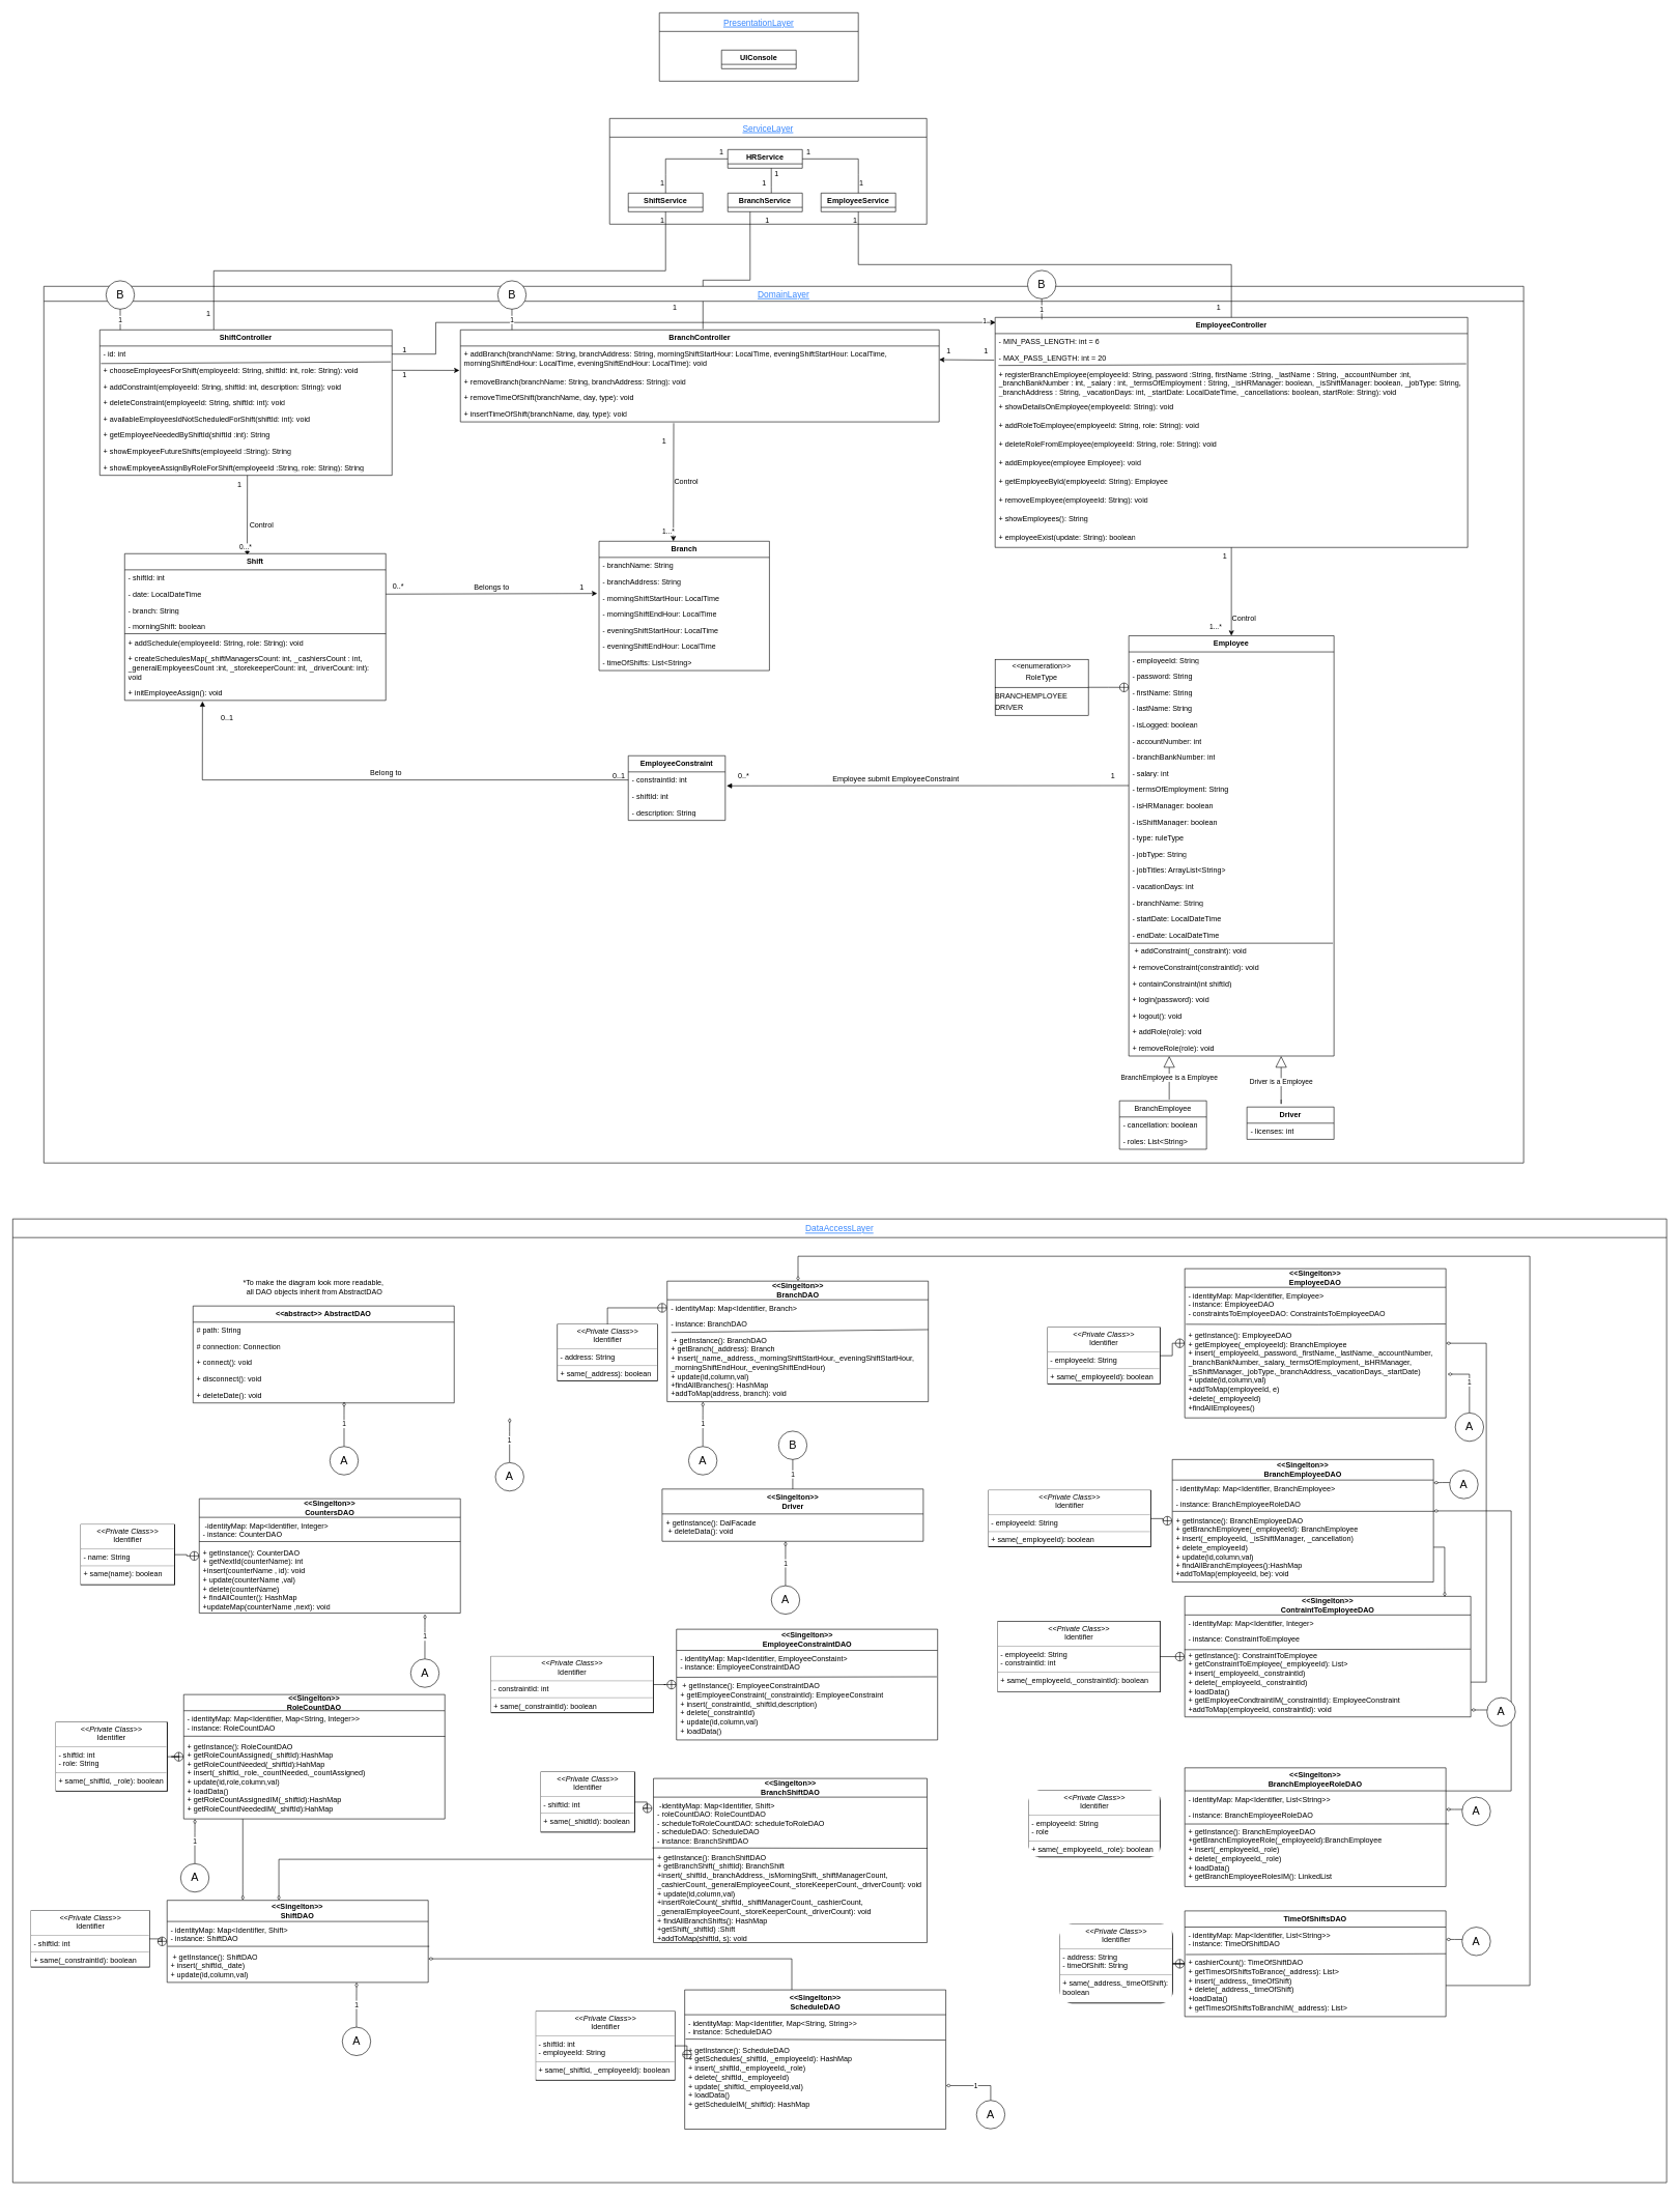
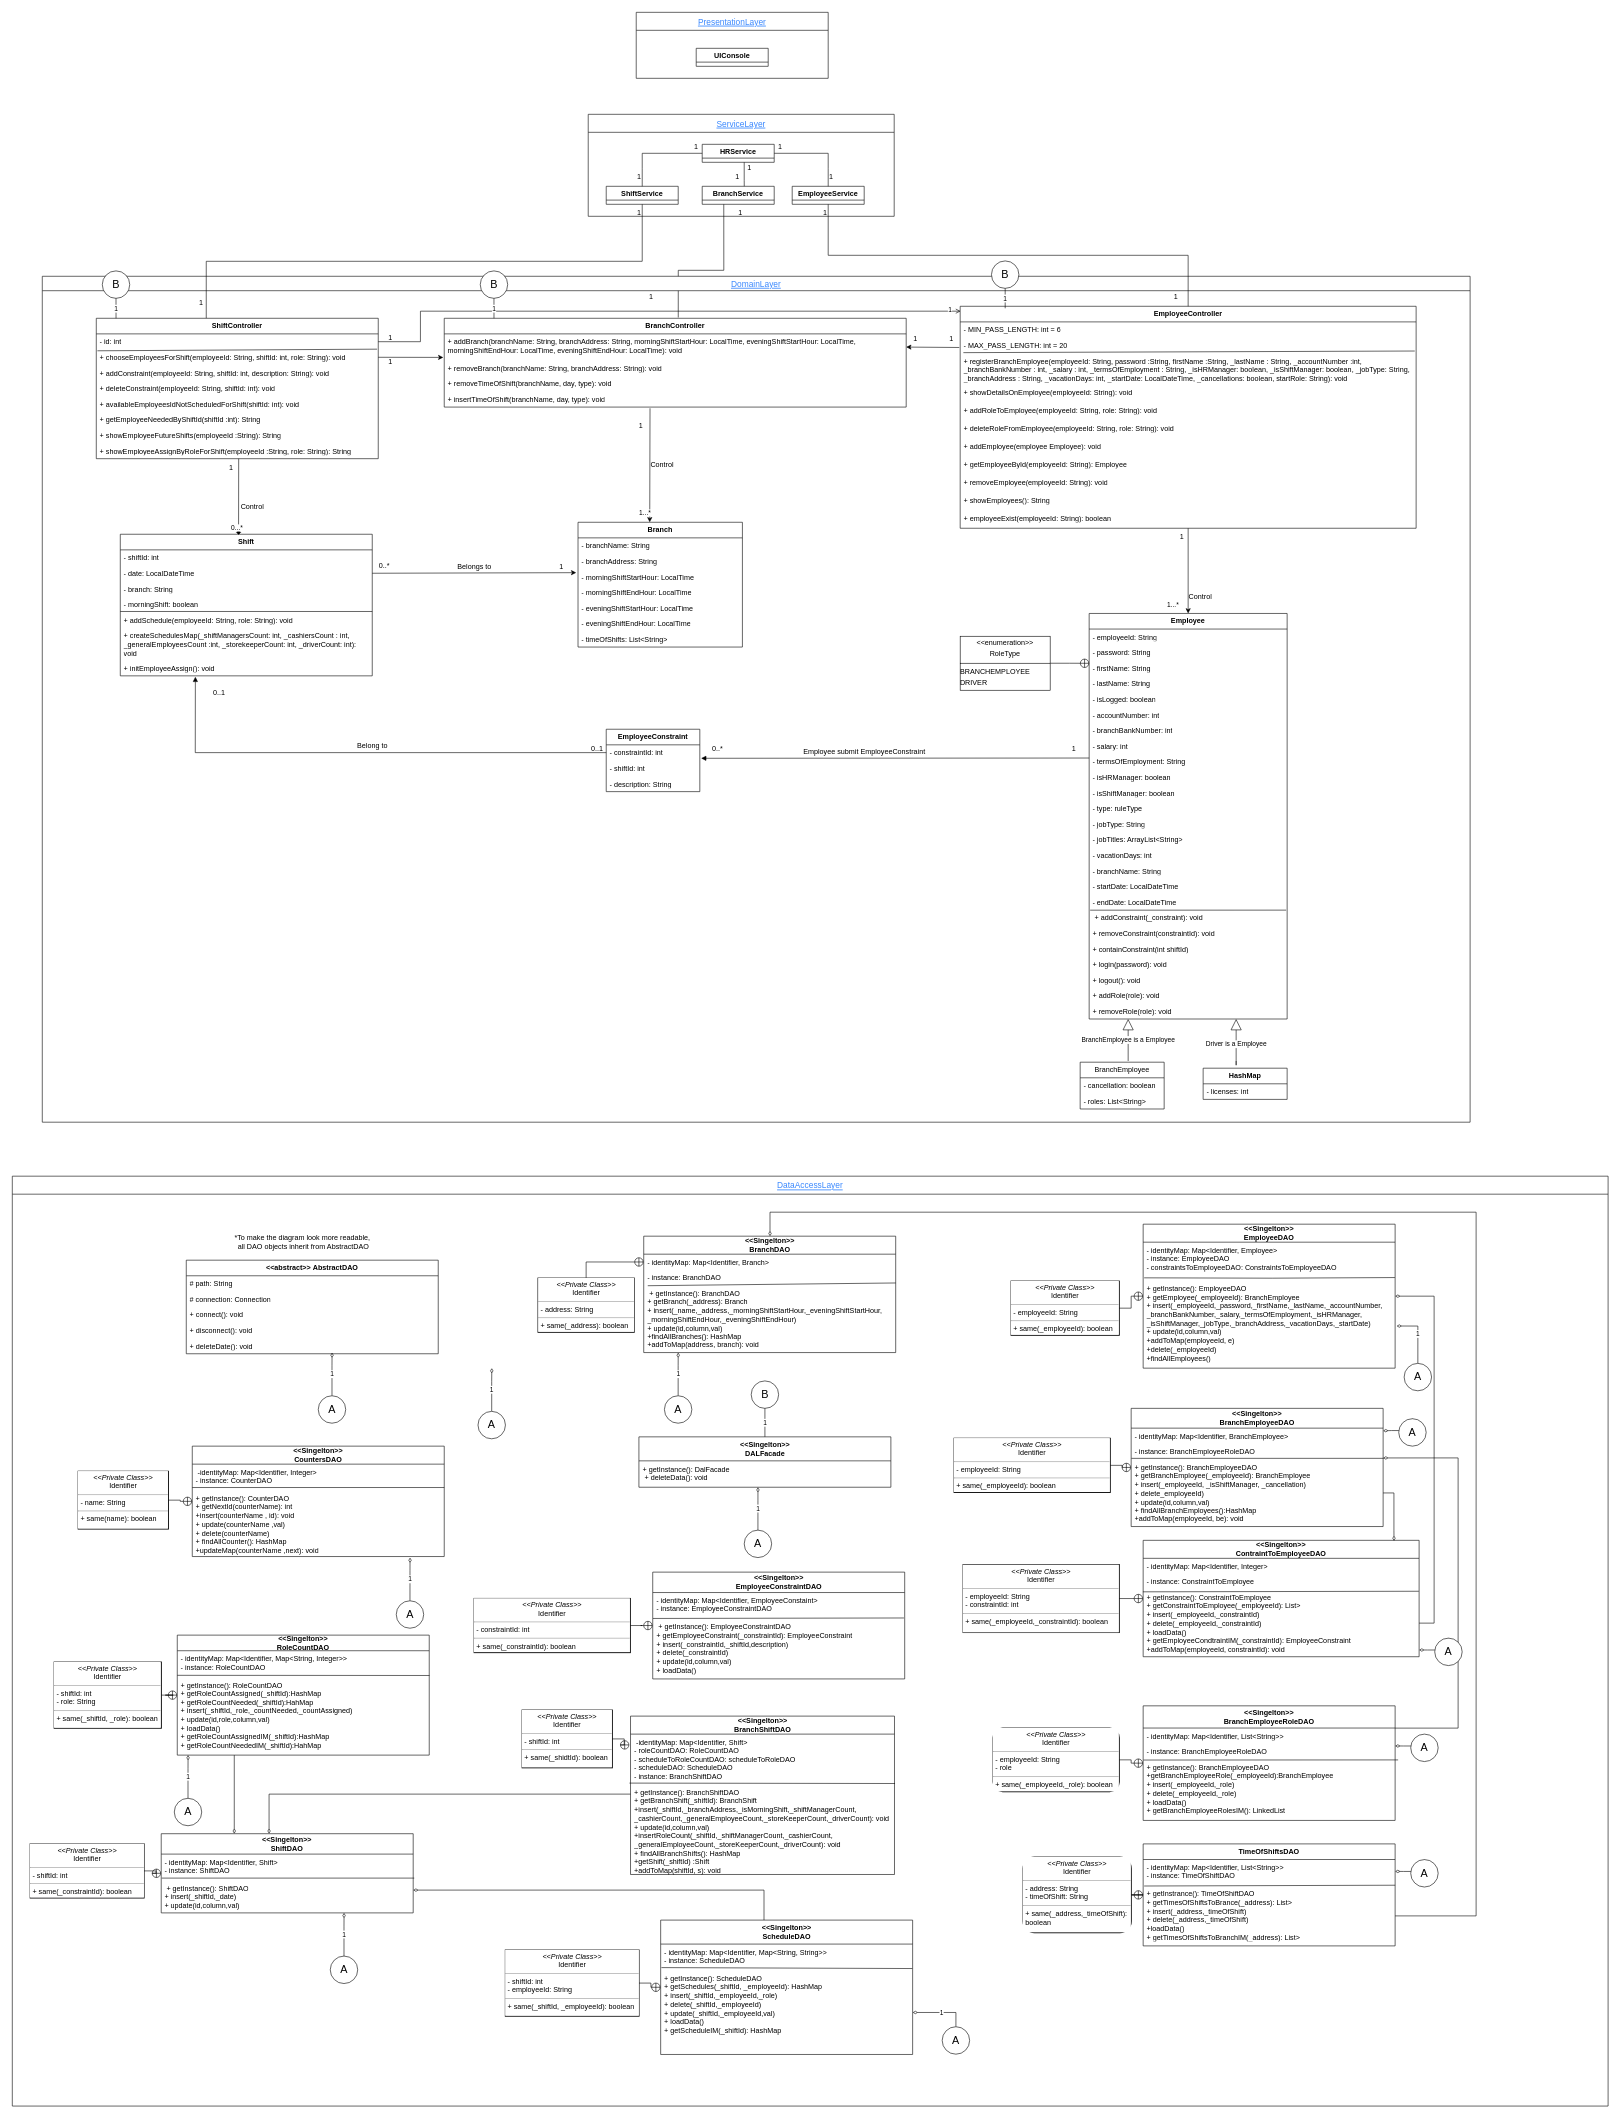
- <mxCell id="102" value="" style="endArrow=classic;html=1;rounded=0;exitX=1;exitY=0.5;exitDx=0;exitDy=0;entryX=0.001;entryY=0.022;entryDx=0;entryDy=0;entryPerimeter=0;edgeStyle=elbowEdgeStyle;" parent="22" source="24" target="33" edge="1"><mxGeometry width="50" height="50" relative="1" as="geometry"><mxPoint x="571.23" y="58.32" as="sourcePoint" /><mxPoint x="1538.77" y="49.998" as="targetPoint" /><Array as="points"><mxPoint x="630.29" y="58.31" /></Array></mxGeometry></mxCell>
+ <mxCell id="102" value="" style="endArrow=open;html=1;rounded=0;exitX=1;exitY=0.5;exitDx=0;exitDy=0;entryX=0.001;entryY=0.022;entryDx=0;entryDy=0;entryPerimeter=0;edgeStyle=elbowEdgeStyle;" parent="22" source="24" target="33" edge="1"><mxGeometry width="50" height="50" relative="1" as="geometry"><mxPoint x="571.23" y="58.32" as="sourcePoint" /><mxPoint x="1538.77" y="49.998" as="targetPoint" /><Array as="points"><mxPoint x="630.29" y="58.31" /></Array></mxGeometry></mxCell>
- <mxCell id="45" value="+ employeeExist&lt;span style=&quot;background-color: initial;&quot;&gt;(update: String): boolean&lt;/span&gt;" style="text;strokeColor=none;fillColor=none;align=left;verticalAlign=top;spacingLeft=4;spacingRight=4;overflow=hidden;rotatable=0;points=[[0,0.5],[1,0.5]];portConstraint=eastwest;whiteSpace=wrap;html=1;" vertex="1" parent="33"><mxGeometry y="340" width="760" height="30" as="geometry" /></mxCell>
+ <mxCell id="45" value="+ employeeExist&lt;span style=&quot;background-color: initial;&quot;&gt;(employeeId: String): boolean&lt;/span&gt;" style="text;strokeColor=none;fillColor=none;align=left;verticalAlign=top;spacingLeft=4;spacingRight=4;overflow=hidden;rotatable=0;points=[[0,0.5],[1,0.5]];portConstraint=eastwest;whiteSpace=wrap;html=1;" vertex="1" parent="33"><mxGeometry y="340" width="760" height="30" as="geometry" /></mxCell>
- <mxCell id="73" value="&lt;b&gt;Driver&lt;/b&gt;" style="swimlane;fontStyle=0;childLayout=stackLayout;horizontal=1;startSize=26;fillColor=none;horizontalStack=0;resizeParent=1;resizeParentMax=0;resizeLast=0;collapsible=1;marginBottom=0;whiteSpace=wrap;html=1;" parent="22" vertex="1"><mxGeometry x="1935" y="1320" width="140" height="52" as="geometry" /></mxCell>
+ <mxCell id="73" value="&lt;b&gt;HashMap&lt;/b&gt;" style="swimlane;fontStyle=0;childLayout=stackLayout;horizontal=1;startSize=26;fillColor=none;horizontalStack=0;resizeParent=1;resizeParentMax=0;resizeLast=0;collapsible=1;marginBottom=0;whiteSpace=wrap;html=1;" parent="22" vertex="1"><mxGeometry x="1935" y="1320" width="140" height="52" as="geometry" /></mxCell>
- <mxCell id="188" value="&lt;div&gt;&lt;b style=&quot;background-color: initial;&quot;&gt;&amp;lt;&amp;lt;Singelton&amp;gt;&amp;gt;&lt;/b&gt;&lt;br&gt;&lt;/div&gt;&lt;div&gt;&lt;span style=&quot;font-weight: 700;&quot;&gt;Driver&lt;/span&gt;&lt;/div&gt;" style="swimlane;fontStyle=0;childLayout=stackLayout;horizontal=1;startSize=40;fillColor=none;horizontalStack=0;resizeParent=1;resizeParentMax=0;resizeLast=0;collapsible=1;marginBottom=0;whiteSpace=wrap;html=1;" parent="148" vertex="1"><mxGeometry x="1044.5" y="434.5" width="420" height="84" as="geometry" /></mxCell>
+ <mxCell id="188" value="&lt;div&gt;&lt;b style=&quot;background-color: initial;&quot;&gt;&amp;lt;&amp;lt;Singelton&amp;gt;&amp;gt;&lt;/b&gt;&lt;br&gt;&lt;/div&gt;&lt;div&gt;&lt;span style=&quot;font-weight: 700;&quot;&gt;DALFacade&lt;/span&gt;&lt;/div&gt;" style="swimlane;fontStyle=0;childLayout=stackLayout;horizontal=1;startSize=40;fillColor=none;horizontalStack=0;resizeParent=1;resizeParentMax=0;resizeLast=0;collapsible=1;marginBottom=0;whiteSpace=wrap;html=1;" parent="148" vertex="1"><mxGeometry x="1044.5" y="434.5" width="420" height="84" as="geometry" /></mxCell>
+ <mxCell id="225" style="edgeStyle=orthogonalEdgeStyle;rounded=0;orthogonalLoop=1;jettySize=auto;html=1;endArrow=circlePlus;endFill=0;" edge="1" parent="148" source="226" target="174"><mxGeometry relative="1" as="geometry" /></mxCell>
- <mxCell id="207" value="&lt;div&gt;&lt;div&gt;+ cashierCount(): TimeOfShiftDAO&lt;br&gt; + getTimesOfShiftsToBrance(_address): List&amp;gt;&lt;br&gt; + insert(_address,_timeOfShift)&lt;br&gt; + delete(_address,_timeOfShift)&lt;br&gt; +loadData()&lt;br&gt; + getTimesOfShiftsToBranchIM(_address): List&amp;gt;&lt;br&gt;&lt;/div&gt;&lt;/div&gt;" style="text;strokeColor=none;fillColor=none;align=left;verticalAlign=top;spacingLeft=4;spacingRight=4;overflow=hidden;rotatable=0;points=[[0,0.5],[1,0.5]];portConstraint=eastwest;whiteSpace=wrap;html=1;" vertex="1" parent="204"><mxGeometry y="70" width="420" height="100" as="geometry" /></mxCell>
+ <mxCell id="207" value="&lt;div&gt;&lt;div&gt;+ getInstrance(): TimeOfShiftDAO&lt;br&gt; + getTimesOfShiftsToBrance(_address): List&amp;gt;&lt;br&gt; + insert(_address,_timeOfShift)&lt;br&gt; + delete(_address,_timeOfShift)&lt;br&gt; +loadData()&lt;br&gt; + getTimesOfShiftsToBranchIM(_address): List&amp;gt;&lt;br&gt;&lt;/div&gt;&lt;/div&gt;" style="text;strokeColor=none;fillColor=none;align=left;verticalAlign=top;spacingLeft=4;spacingRight=4;overflow=hidden;rotatable=0;points=[[0,0.5],[1,0.5]];portConstraint=eastwest;whiteSpace=wrap;html=1;" vertex="1" parent="204"><mxGeometry y="70" width="420" height="100" as="geometry" /></mxCell>
- <mxCell id="216" value="&lt;p style=&quot;margin:0px;margin-top:4px;text-align:center;&quot;&gt;&lt;i&gt;&amp;lt;&amp;lt;Private Class&amp;gt;&amp;gt;&lt;/i&gt;&lt;br&gt;Identifier&lt;/p&gt;&lt;hr size=&quot;1&quot;&gt;&lt;p style=&quot;margin:0px;margin-left:4px;&quot;&gt;- shiftId: int&lt;br&gt;&lt;/p&gt;&lt;p style=&quot;margin:0px;margin-left:4px;&quot;&gt;- employeeId: String&lt;/p&gt;&lt;hr size=&quot;1&quot;&gt;&lt;p style=&quot;margin:0px;margin-left:4px;&quot;&gt;+ same(_shiftId, _employeeId): boolean&lt;/p&gt;" style="verticalAlign=top;align=left;overflow=fill;fontSize=12;fontFamily=Helvetica;html=1;whiteSpace=wrap;labelBackgroundColor=default;strokeWidth=2;" vertex="1" parent="148"><mxGeometry x="842" y="1275" width="222.5" height="110" as="geometry" /></mxCell>
+ <mxCell id="216" value="&lt;p style=&quot;margin:0px;margin-top:4px;text-align:center;&quot;&gt;&lt;i&gt;&amp;lt;&amp;lt;Private Class&amp;gt;&amp;gt;&lt;/i&gt;&lt;br&gt;Identifier&lt;/p&gt;&lt;hr size=&quot;1&quot;&gt;&lt;p style=&quot;margin:0px;margin-left:4px;&quot;&gt;- shiftId: int&lt;br&gt;&lt;/p&gt;&lt;p style=&quot;margin:0px;margin-left:4px;&quot;&gt;- employeeId: String&lt;/p&gt;&lt;hr size=&quot;1&quot;&gt;&lt;p style=&quot;margin:0px;margin-left:4px;&quot;&gt;+ same(_shiftId, _employeeId): boolean&lt;/p&gt;" style="verticalAlign=top;align=left;overflow=fill;fontSize=12;fontFamily=Helvetica;html=1;whiteSpace=wrap;labelBackgroundColor=default;strokeWidth=2;" vertex="1" parent="148"><mxGeometry x="822" y="1290" width="222.5" height="110" as="geometry" /></mxCell>
